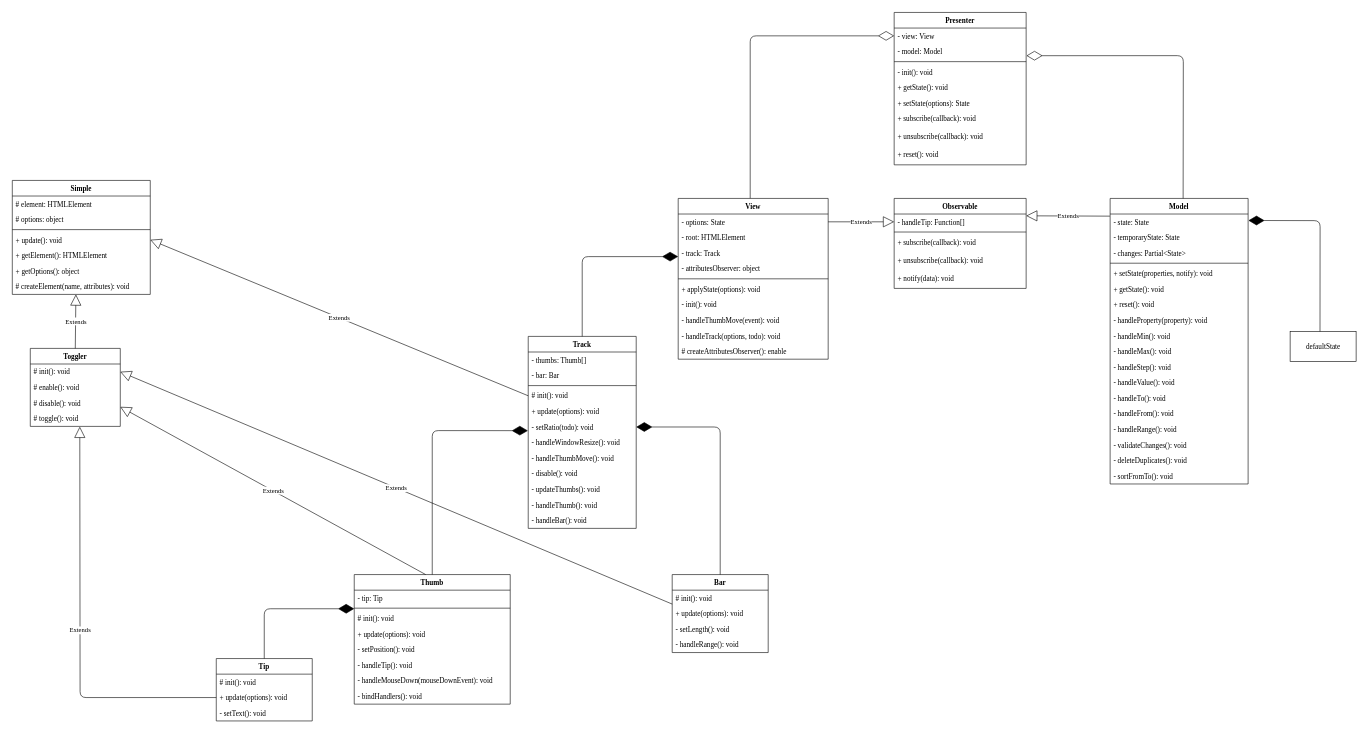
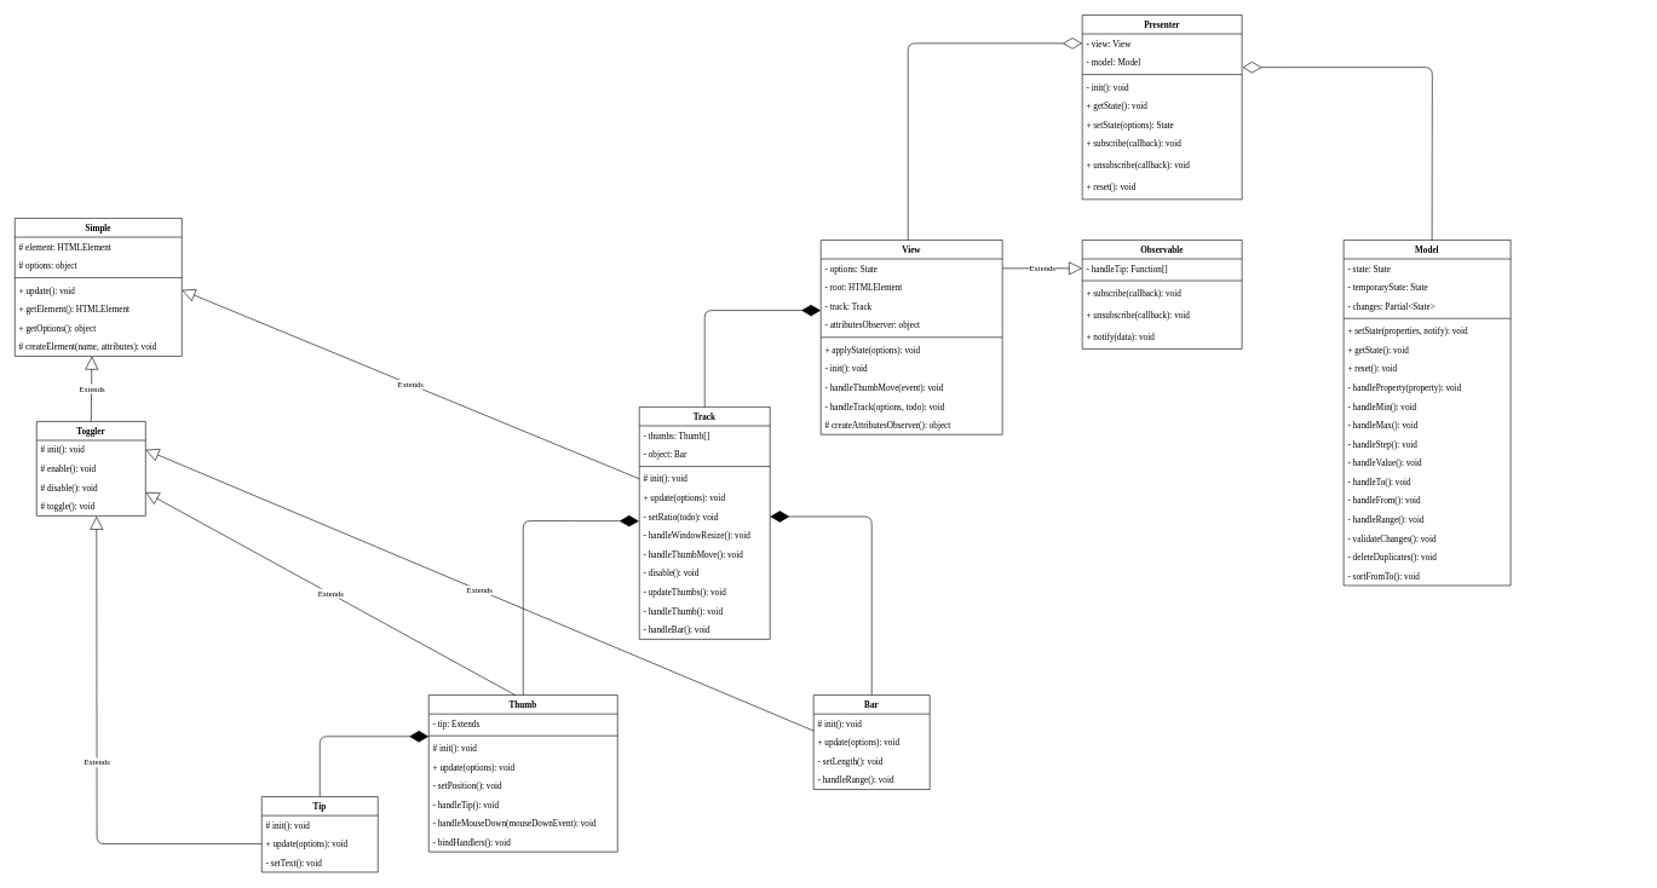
- <mxCell id="34" value="Extends" style="endArrow=block;endSize=16;endFill=0;html=1;snapToPoint=0;fontFamily=Georgia;exitX=-0.002;exitY=0.136;exitDx=0;exitDy=0;exitPerimeter=0;entryX=1;entryY=0.114;entryDx=0;entryDy=0;entryPerimeter=0;" parent="1" source="42" target="36" edge="1"><mxGeometry width="160" relative="1" as="geometry"><mxPoint x="1846" y="360" as="sourcePoint" /><mxPoint x="1720" y="359" as="targetPoint" /></mxGeometry></mxCell>
- <mxCell id="106" value="" style="endArrow=diamondThin;endFill=1;endSize=24;html=1;fillColor=#FFFFFF;entryX=1.002;entryY=0.415;entryDx=0;entryDy=0;entryPerimeter=0;exitX=0.453;exitY=-0.005;exitDx=0;exitDy=0;exitPerimeter=0;" parent="1" source="60" target="42" edge="1"><mxGeometry width="160" relative="1" as="geometry"><mxPoint x="2200" y="547" as="sourcePoint" /><mxPoint x="2180" y="597" as="targetPoint" /><Array as="points"><mxPoint x="2200" y="367" /></Array></mxGeometry></mxCell>
- <mxCell id="60" value="defaultState" style="html=1;labelBackgroundColor=#ffffff;gradientColor=none;snapToPoint=0;fontFamily=Georgia;" parent="1" vertex="1"><mxGeometry x="2150" y="552" width="110" height="50" as="geometry" /></mxCell>
- <mxCell id="81" value="# createAttributesObserver(): enable" style="text;strokeColor=none;fillColor=none;align=left;verticalAlign=top;spacingLeft=4;spacingRight=4;overflow=hidden;rotatable=0;points=[[0,0.5],[1,0.5]];portConstraint=eastwest;snapToPoint=0;fontFamily=Georgia;" parent="71" vertex="1"><mxGeometry y="242" width="250" height="26" as="geometry" /></mxCell>
+ <mxCell id="81" value="# createAttributesObserver(): object" style="text;strokeColor=none;fillColor=none;align=left;verticalAlign=top;spacingLeft=4;spacingRight=4;overflow=hidden;rotatable=0;points=[[0,0.5],[1,0.5]];portConstraint=eastwest;snapToPoint=0;fontFamily=Georgia;" parent="71" vertex="1"><mxGeometry y="242" width="250" height="26" as="geometry" /></mxCell>
- <mxCell id="4" value="- bar: Bar" style="text;strokeColor=none;fillColor=none;align=left;verticalAlign=top;spacingLeft=4;spacingRight=4;overflow=hidden;rotatable=0;points=[[0,0.5],[1,0.5]];portConstraint=eastwest;snapToPoint=0;fontFamily=Georgia;" parent="2" vertex="1"><mxGeometry y="52" width="180" height="26" as="geometry" /></mxCell>
+ <mxCell id="4" value="- object: Bar" style="text;strokeColor=none;fillColor=none;align=left;verticalAlign=top;spacingLeft=4;spacingRight=4;overflow=hidden;rotatable=0;points=[[0,0.5],[1,0.5]];portConstraint=eastwest;snapToPoint=0;fontFamily=Georgia;" parent="2" vertex="1"><mxGeometry y="52" width="180" height="26" as="geometry" /></mxCell>
- <mxCell id="16" value="- tip: Tip" style="text;strokeColor=none;fillColor=none;align=left;verticalAlign=top;spacingLeft=4;spacingRight=4;overflow=hidden;rotatable=0;points=[[0,0.5],[1,0.5]];portConstraint=eastwest;snapToPoint=0;fontFamily=Georgia;" parent="15" vertex="1"><mxGeometry y="26" width="260" height="26" as="geometry" /></mxCell>
+ <mxCell id="16" value="- tip: Extends" style="text;strokeColor=none;fillColor=none;align=left;verticalAlign=top;spacingLeft=4;spacingRight=4;overflow=hidden;rotatable=0;points=[[0,0.5],[1,0.5]];portConstraint=eastwest;snapToPoint=0;fontFamily=Georgia;" parent="15" vertex="1"><mxGeometry y="26" width="260" height="26" as="geometry" /></mxCell>
